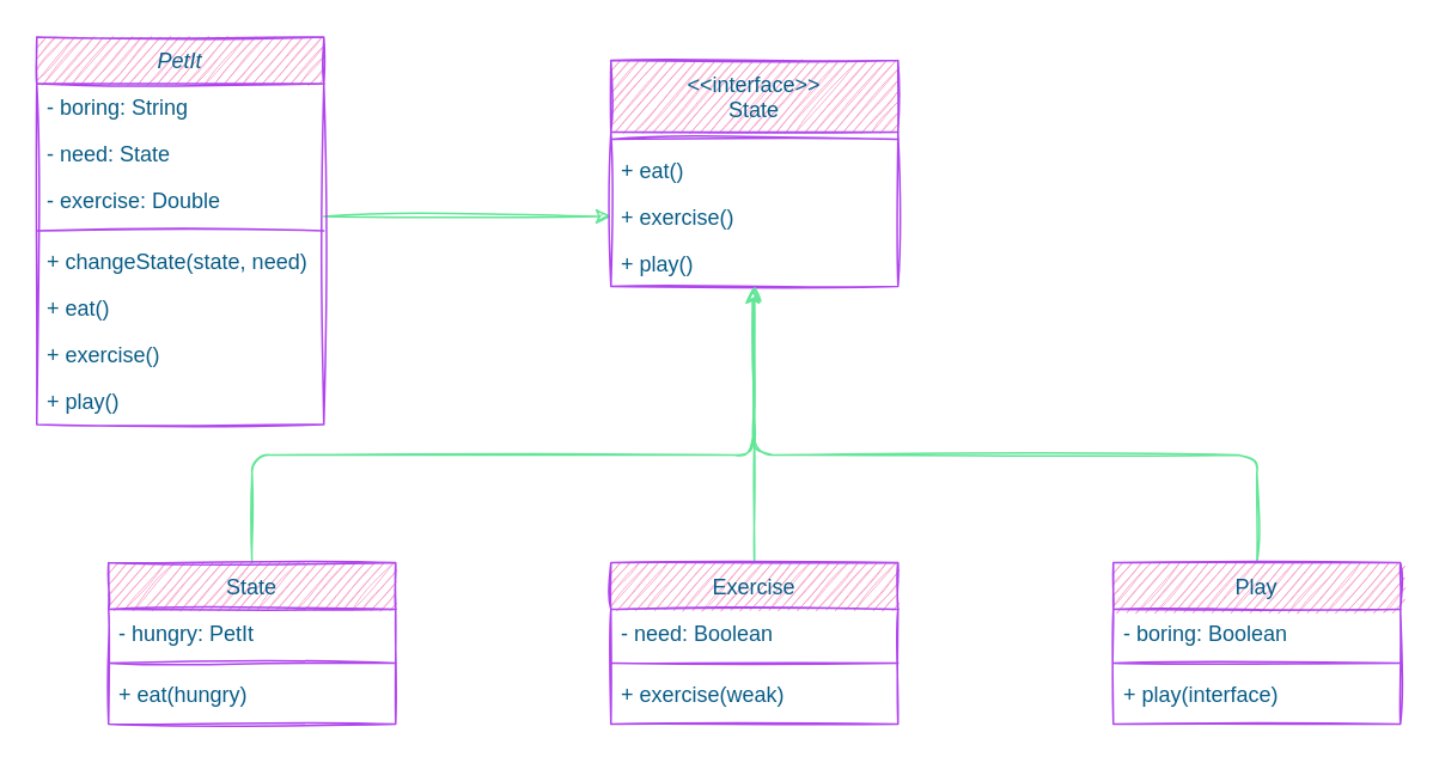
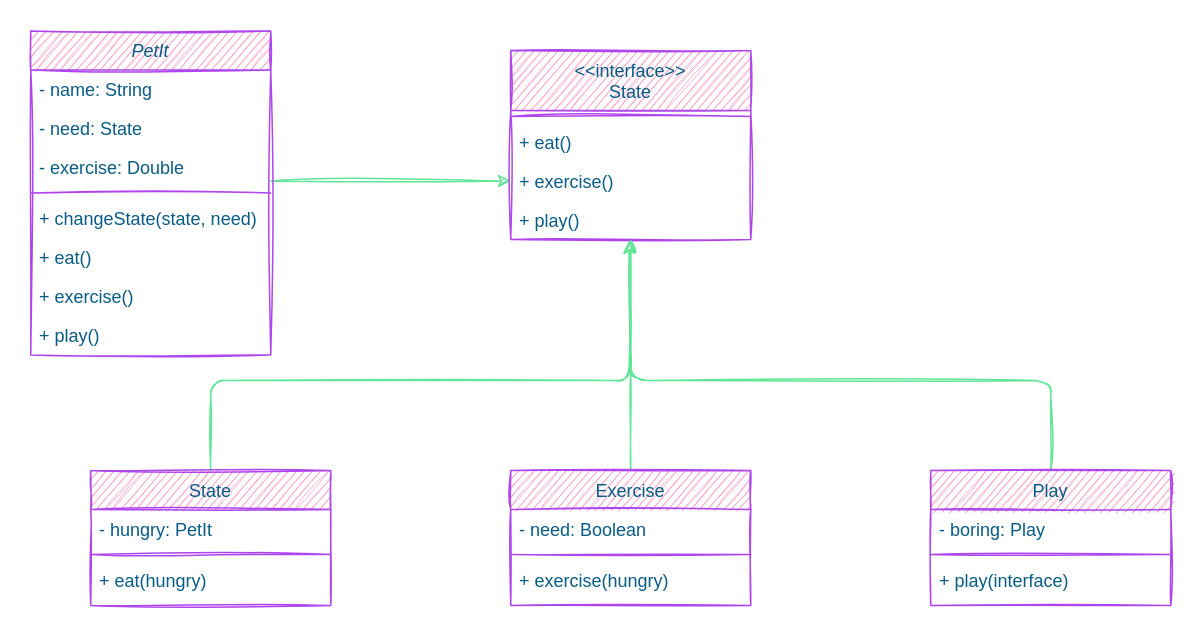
- <mxCell id="4" value="- boring: String" style="text;align=left;verticalAlign=top;spacingLeft=4;spacingRight=4;overflow=hidden;rotatable=0;points=[[0,0.5],[1,0.5]];portConstraint=eastwest;sketch=1;fontColor=#095C86;" vertex="1" parent="3"><mxGeometry y="26" width="160" height="26" as="geometry" /></mxCell>
+ <mxCell id="4" value="- name: String" style="text;align=left;verticalAlign=top;spacingLeft=4;spacingRight=4;overflow=hidden;rotatable=0;points=[[0,0.5],[1,0.5]];portConstraint=eastwest;sketch=1;fontColor=#095C86;" vertex="1" parent="3"><mxGeometry y="26" width="160" height="26" as="geometry" /></mxCell>
- <mxCell id="29" value="- boring: Boolean" style="text;align=left;verticalAlign=top;spacingLeft=4;spacingRight=4;overflow=hidden;rotatable=0;points=[[0,0.5],[1,0.5]];portConstraint=eastwest;sketch=1;fontColor=#095C86;" vertex="1" parent="28"><mxGeometry y="26" width="160" height="26" as="geometry" /></mxCell>
+ <mxCell id="29" value="- boring: Play" style="text;align=left;verticalAlign=top;spacingLeft=4;spacingRight=4;overflow=hidden;rotatable=0;points=[[0,0.5],[1,0.5]];portConstraint=eastwest;sketch=1;fontColor=#095C86;" vertex="1" parent="28"><mxGeometry y="26" width="160" height="26" as="geometry" /></mxCell>
- <mxCell id="26" value="+ exercise(weak)" style="text;align=left;verticalAlign=top;spacingLeft=4;spacingRight=4;overflow=hidden;rotatable=0;points=[[0,0.5],[1,0.5]];portConstraint=eastwest;sketch=1;fontColor=#095C86;" vertex="1" parent="23"><mxGeometry y="60" width="160" height="26" as="geometry" /></mxCell>
+ <mxCell id="26" value="+ exercise(hungry)" style="text;align=left;verticalAlign=top;spacingLeft=4;spacingRight=4;overflow=hidden;rotatable=0;points=[[0,0.5],[1,0.5]];portConstraint=eastwest;sketch=1;fontColor=#095C86;" vertex="1" parent="23"><mxGeometry y="60" width="160" height="26" as="geometry" /></mxCell>
